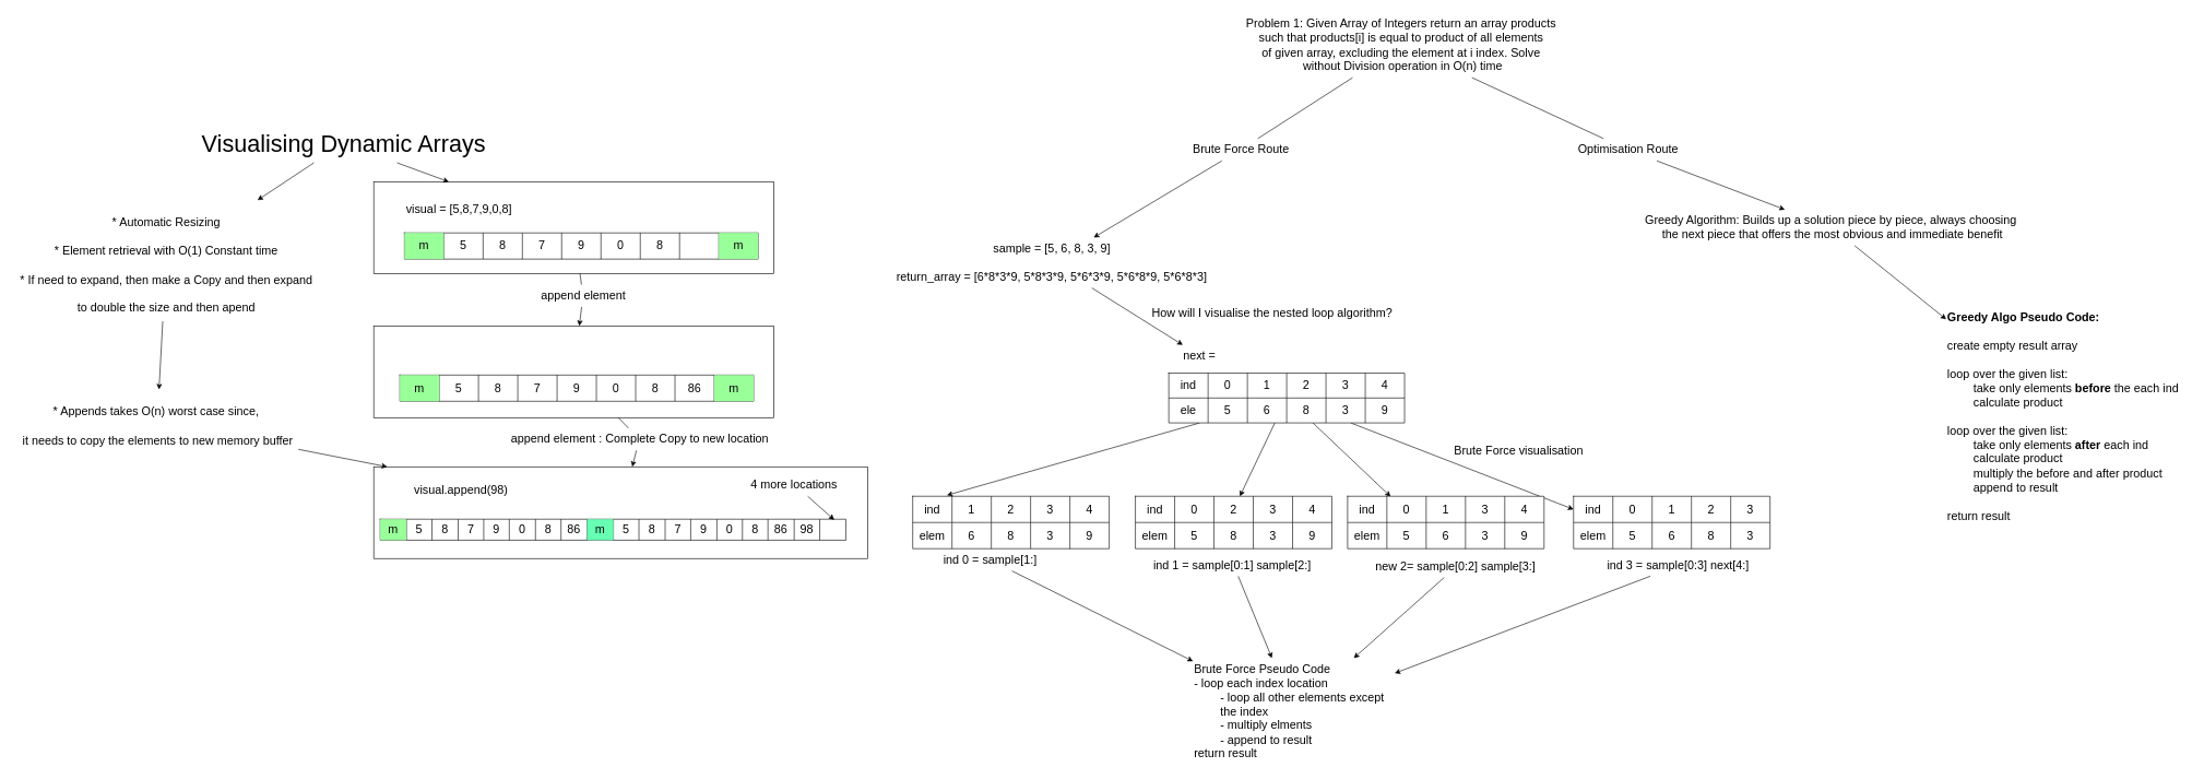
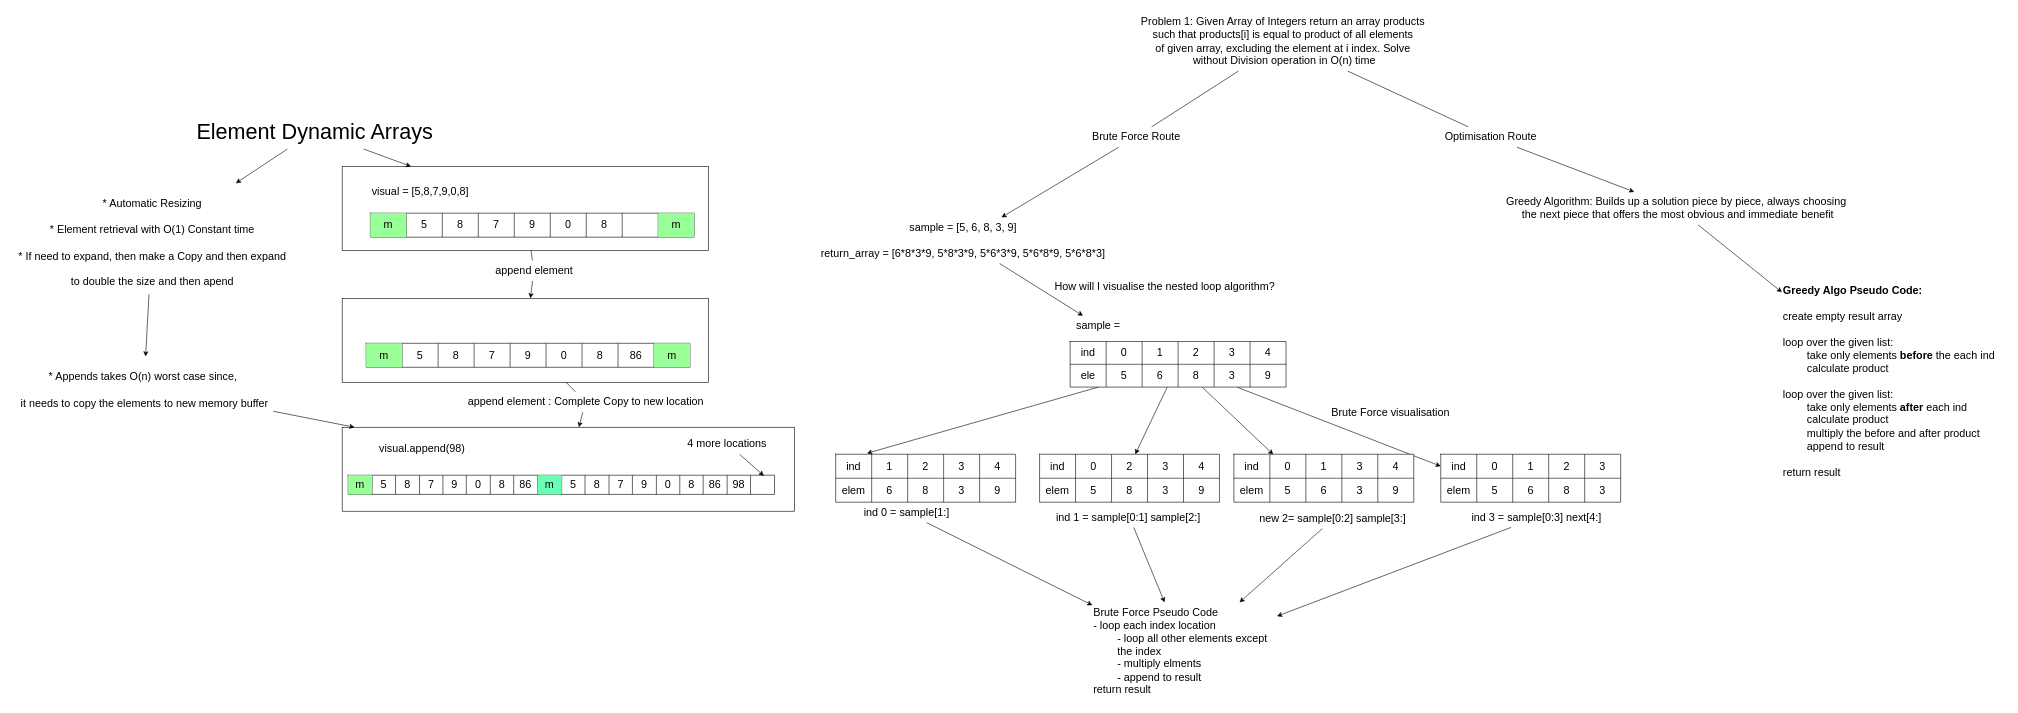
- <mxCell id="6" value="&lt;font style=&quot;font-size: 36px;&quot;&gt;Visualising Dynamic Arrays&lt;/font&gt;" style="text;html=1;align=center;verticalAlign=middle;resizable=0;points=[];autosize=1;strokeColor=none;fillColor=none;" parent="1" vertex="1"><mxGeometry x="293" y="188" width="460" height="60" as="geometry" /></mxCell>
+ <mxCell id="6" value="&lt;font style=&quot;font-size: 36px;&quot;&gt;Element Dynamic Arrays&lt;/font&gt;" style="text;html=1;align=center;verticalAlign=middle;resizable=0;points=[];autosize=1;strokeColor=none;fillColor=none;" parent="1" vertex="1"><mxGeometry x="293" y="188" width="460" height="60" as="geometry" /></mxCell>
- <mxCell id="69" value="next =&amp;nbsp;" style="text;html=1;align=center;verticalAlign=middle;resizable=0;points=[];autosize=1;strokeColor=none;fillColor=none;fontSize=18;" vertex="1" parent="1"><mxGeometry x="1783" y="526" width="97" height="34" as="geometry" /></mxCell>
+ <mxCell id="69" value="sample =&amp;nbsp;" style="text;html=1;align=center;verticalAlign=middle;resizable=0;points=[];autosize=1;strokeColor=none;fillColor=none;fontSize=18;" vertex="1" parent="1"><mxGeometry x="1783" y="526" width="97" height="34" as="geometry" /></mxCell>
